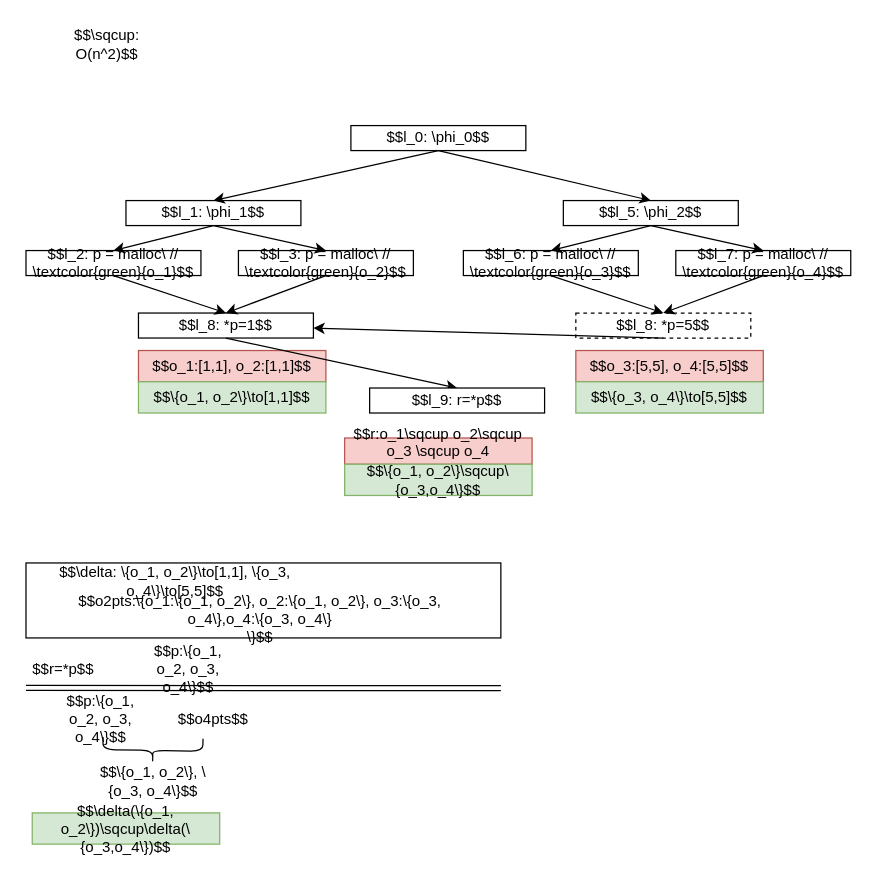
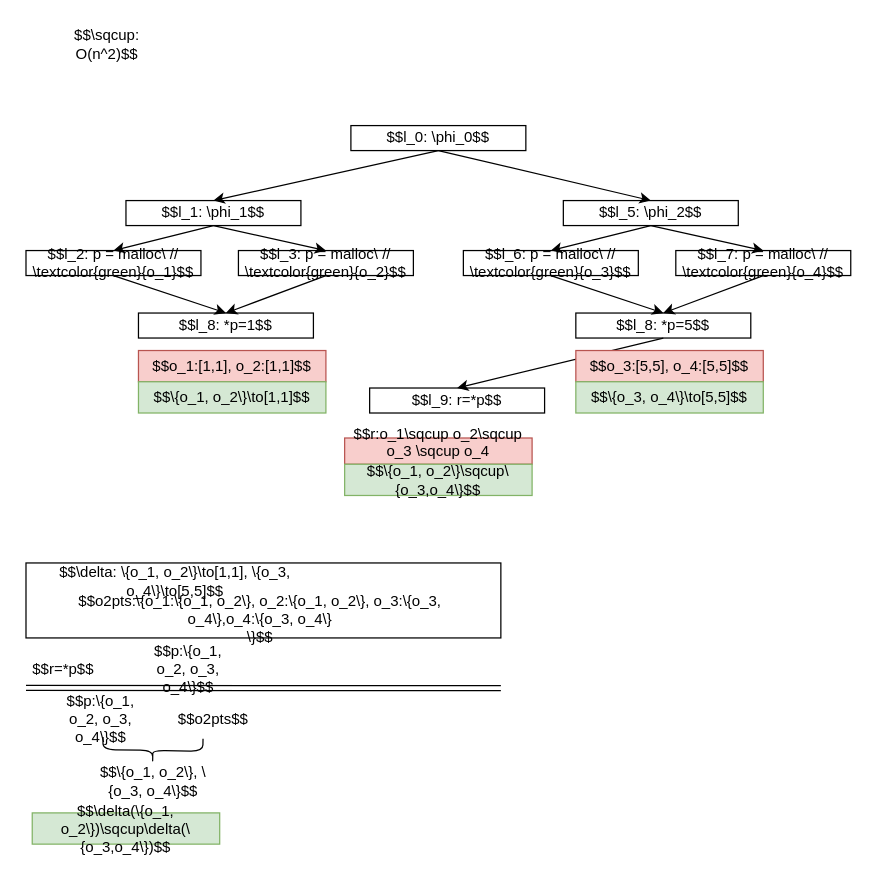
- <mxCell id="16" value="$$l_8: *p=5$$" style="rounded=0;whiteSpace=wrap;html=1;dashed=1;" vertex="1" parent="1"><mxGeometry x="460" y="250" width="140" height="20" as="geometry" /></mxCell>
+ <mxCell id="16" value="$$l_8: *p=5$$" style="rounded=0;whiteSpace=wrap;html=1;" vertex="1" parent="1"><mxGeometry x="460" y="250" width="140" height="20" as="geometry" /></mxCell>
- <mxCell id="24" value="" style="endArrow=classic;html=1;rounded=0;exitX=0.5;exitY=1;exitDx=0;exitDy=0;" edge="1" parent="1" source="16" target="8"><mxGeometry width="50" height="50" relative="1" as="geometry"><mxPoint x="190" y="280" as="sourcePoint" /><mxPoint x="350" y="340" as="targetPoint" /></mxGeometry></mxCell>
+ <mxCell id="24" value="" style="endArrow=classic;html=1;rounded=0;exitX=0.5;exitY=1;exitDx=0;exitDy=0;entryX=0.5;entryY=0;entryDx=0;entryDy=0;" edge="1" parent="1" source="16" target="23"><mxGeometry width="50" height="50" relative="1" as="geometry"><mxPoint x="190" y="280" as="sourcePoint" /><mxPoint x="350" y="340" as="targetPoint" /></mxGeometry></mxCell>
- <mxCell id="22" value="" style="endArrow=classic;html=1;rounded=0;exitX=0.5;exitY=1;exitDx=0;exitDy=0;entryX=0.5;entryY=0;entryDx=0;entryDy=0;" edge="1" parent="1" source="8" target="23"><mxGeometry width="50" height="50" relative="1" as="geometry"><mxPoint x="360" y="130" as="sourcePoint" /><mxPoint x="330" y="320" as="targetPoint" /></mxGeometry></mxCell>
- <mxCell id="38" value="$$o4pts$$" style="text;html=1;strokeColor=none;fillColor=none;align=center;verticalAlign=middle;whiteSpace=wrap;rounded=0;" vertex="1" parent="1"><mxGeometry x="140" y="560" width="60" height="30" as="geometry" /></mxCell>
+ <mxCell id="38" value="$$o2pts$$" style="text;html=1;strokeColor=none;fillColor=none;align=center;verticalAlign=middle;whiteSpace=wrap;rounded=0;" vertex="1" parent="1"><mxGeometry x="140" y="560" width="60" height="30" as="geometry" /></mxCell>
